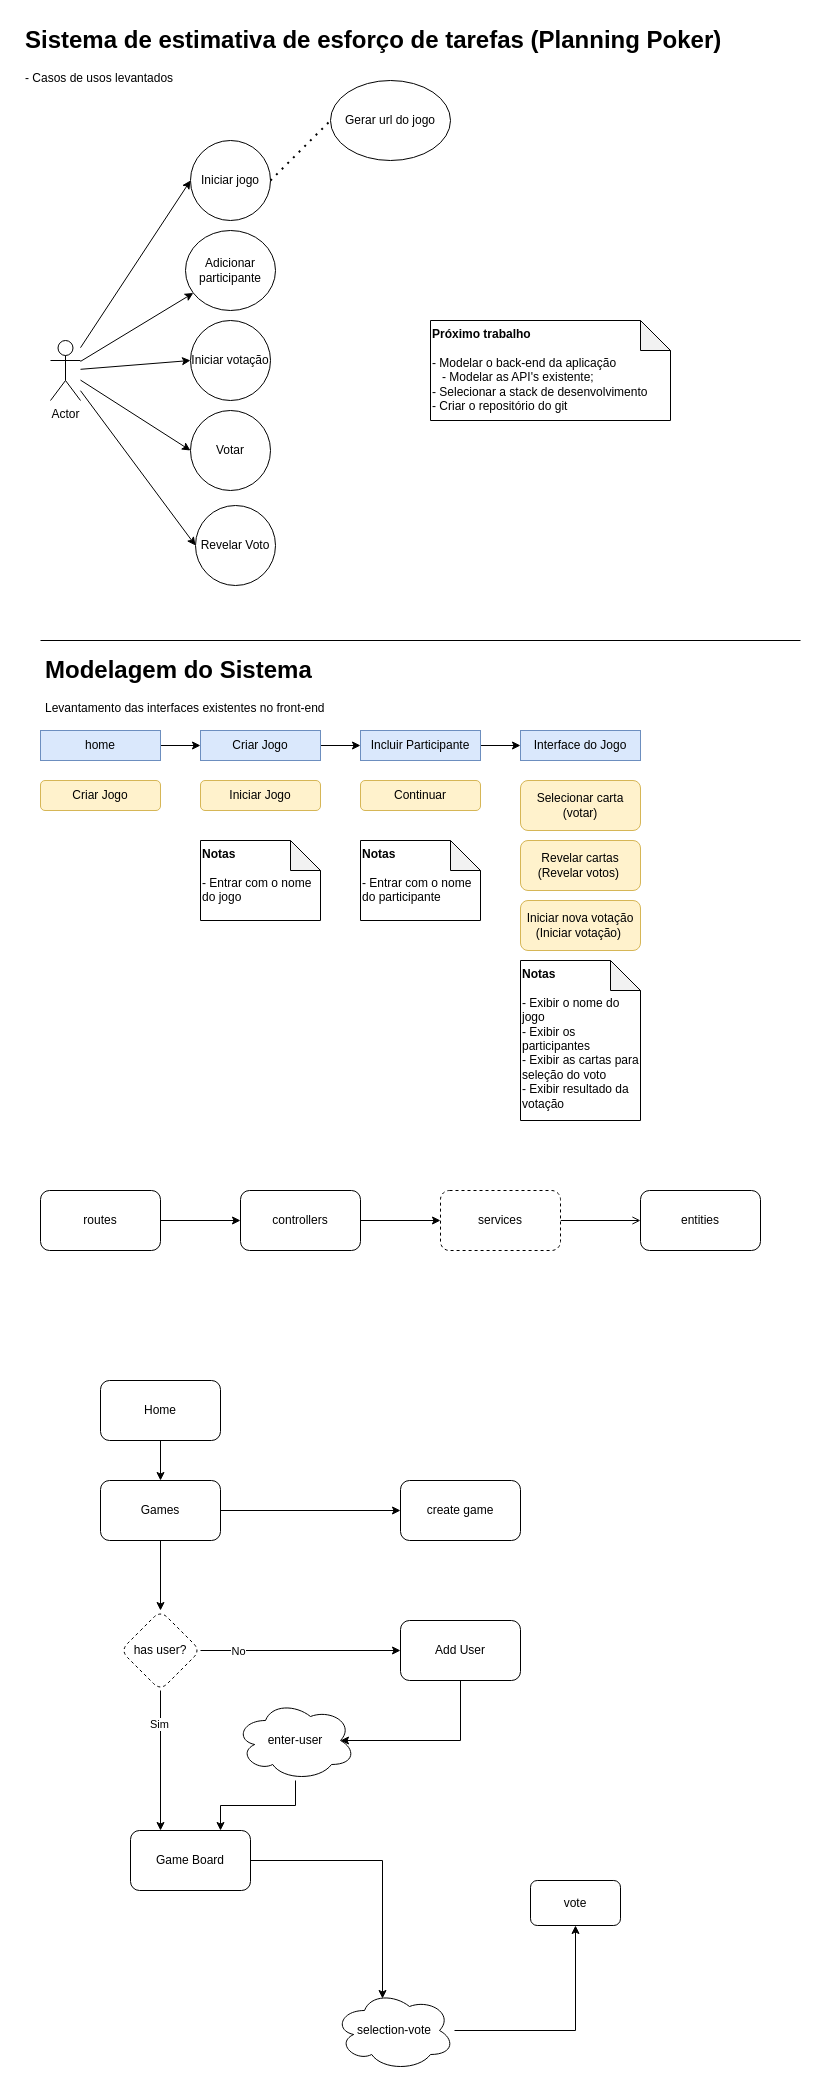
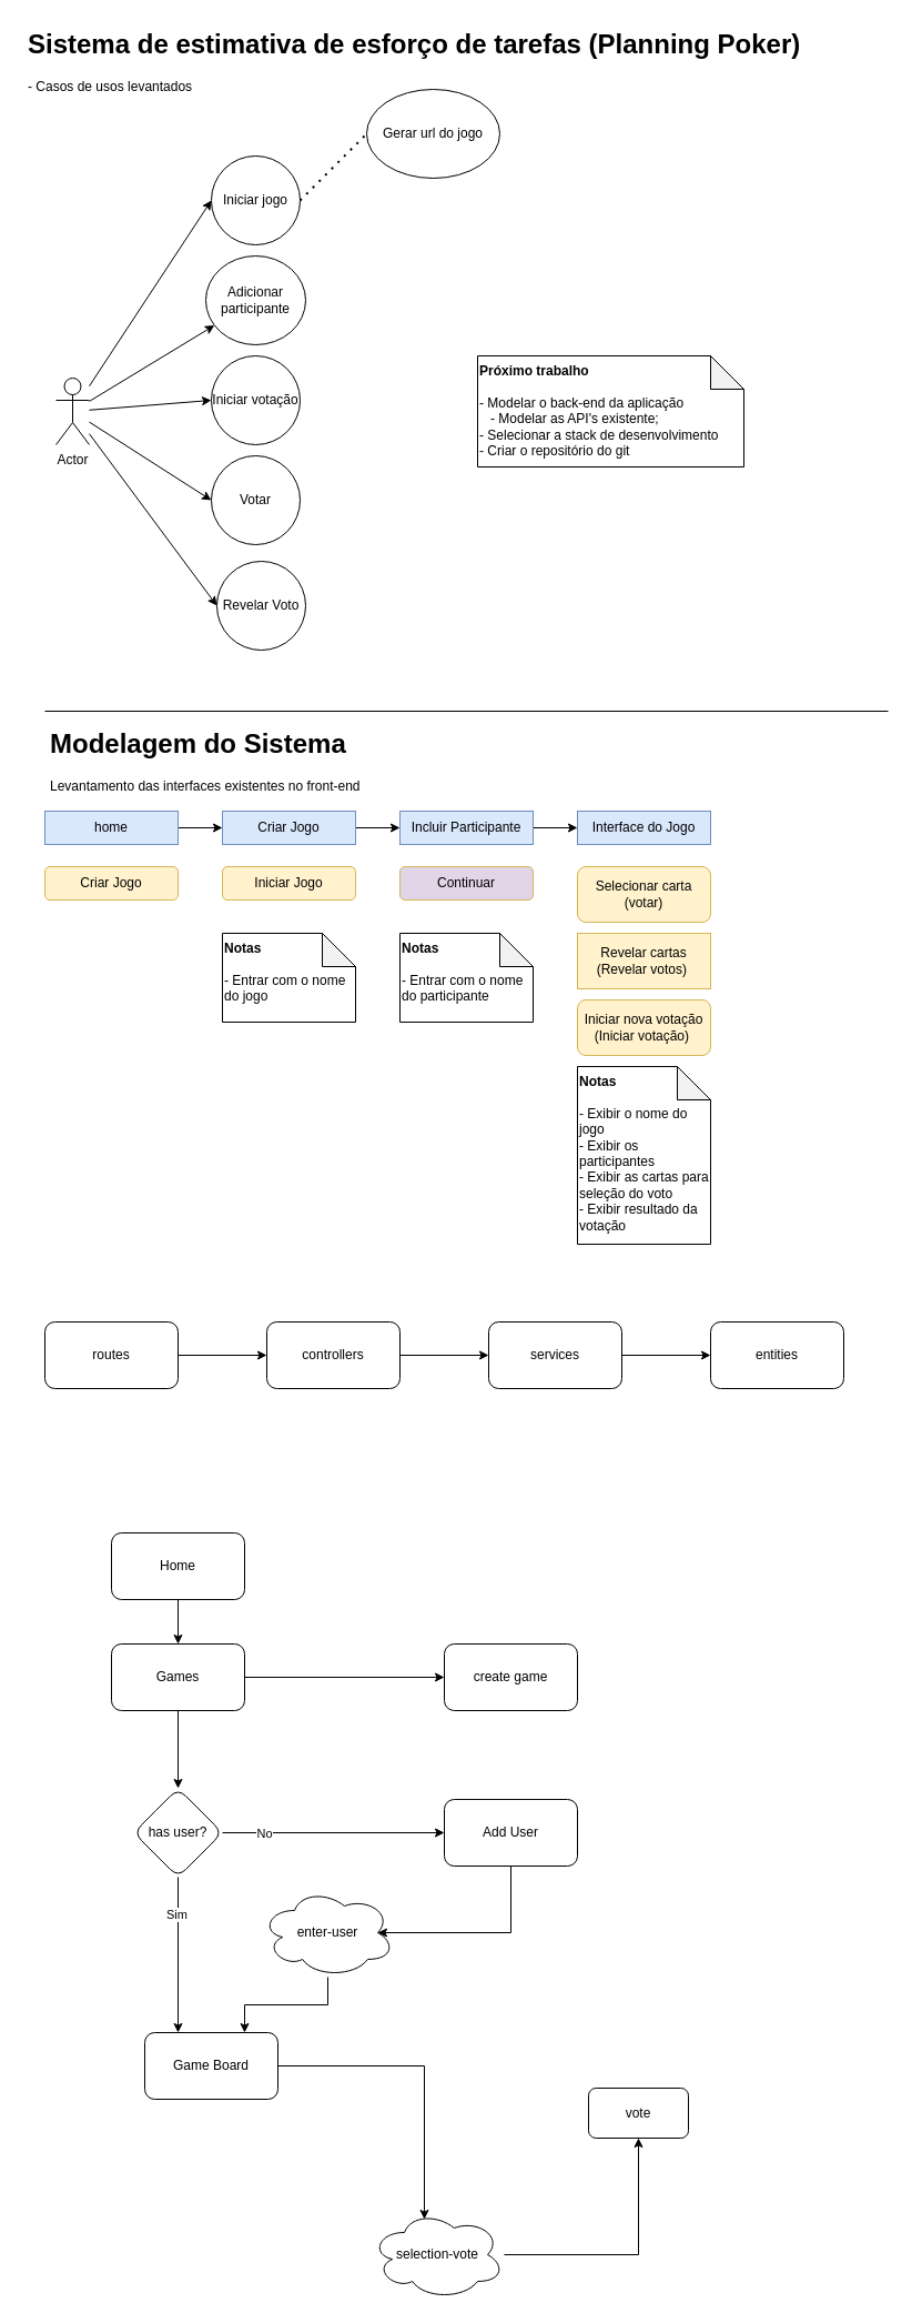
- <mxCell id="28" value="Continuar" style="rounded=1;whiteSpace=wrap;html=1;fillColor=#fff2cc;strokeColor=#d6b656;" parent="1" vertex="1"><mxGeometry x="360" y="780" width="120" height="30" as="geometry" /></mxCell>
+ <mxCell id="28" value="Continuar" style="rounded=1;whiteSpace=wrap;html=1;fillColor=#e1d5e7;strokeColor=#d6b656;" parent="1" vertex="1"><mxGeometry x="360" y="780" width="120" height="30" as="geometry" /></mxCell>
- <mxCell id="25" value="Revelar cartas&lt;br&gt;(Revelar votos)&amp;nbsp;" style="rounded=1;whiteSpace=wrap;html=1;fillColor=#fff2cc;strokeColor=#d6b656;" parent="1" vertex="1"><mxGeometry x="520" y="840" width="120" height="50" as="geometry" /></mxCell>
+ <mxCell id="25" value="Revelar cartas&lt;br&gt;(Revelar votos)&amp;nbsp;" style="whiteSpace=wrap;html=1;fillColor=#fff2cc;strokeColor=#d6b656;rounded=0;" parent="1" vertex="1"><mxGeometry x="520" y="840" width="120" height="50" as="geometry" /></mxCell>
- <mxCell id="40" value="services" style="rounded=1;whiteSpace=wrap;html=1;dashed=1;" parent="1" vertex="1"><mxGeometry x="440" y="1190" width="120" height="60" as="geometry" /></mxCell>
+ <mxCell id="40" value="services" style="rounded=1;whiteSpace=wrap;html=1;" parent="1" vertex="1"><mxGeometry x="440" y="1190" width="120" height="60" as="geometry" /></mxCell>
- <mxCell id="39" value="" style="edgeStyle=none;html=1;endArrow=open;" parent="1" source="40" target="41" edge="1"><mxGeometry relative="1" as="geometry" /></mxCell>
+ <mxCell id="39" value="" style="edgeStyle=none;html=1;" parent="1" source="40" target="41" edge="1"><mxGeometry relative="1" as="geometry" /></mxCell>
- <mxCell id="55" value="has user?" style="rhombus;whiteSpace=wrap;html=1;rounded=1;dashed=1;" vertex="1" parent="1"><mxGeometry x="120" y="1610" width="80" height="80" as="geometry" /></mxCell>
+ <mxCell id="55" value="has user?" style="rhombus;whiteSpace=wrap;html=1;rounded=1;" vertex="1" parent="1"><mxGeometry x="120" y="1610" width="80" height="80" as="geometry" /></mxCell>
